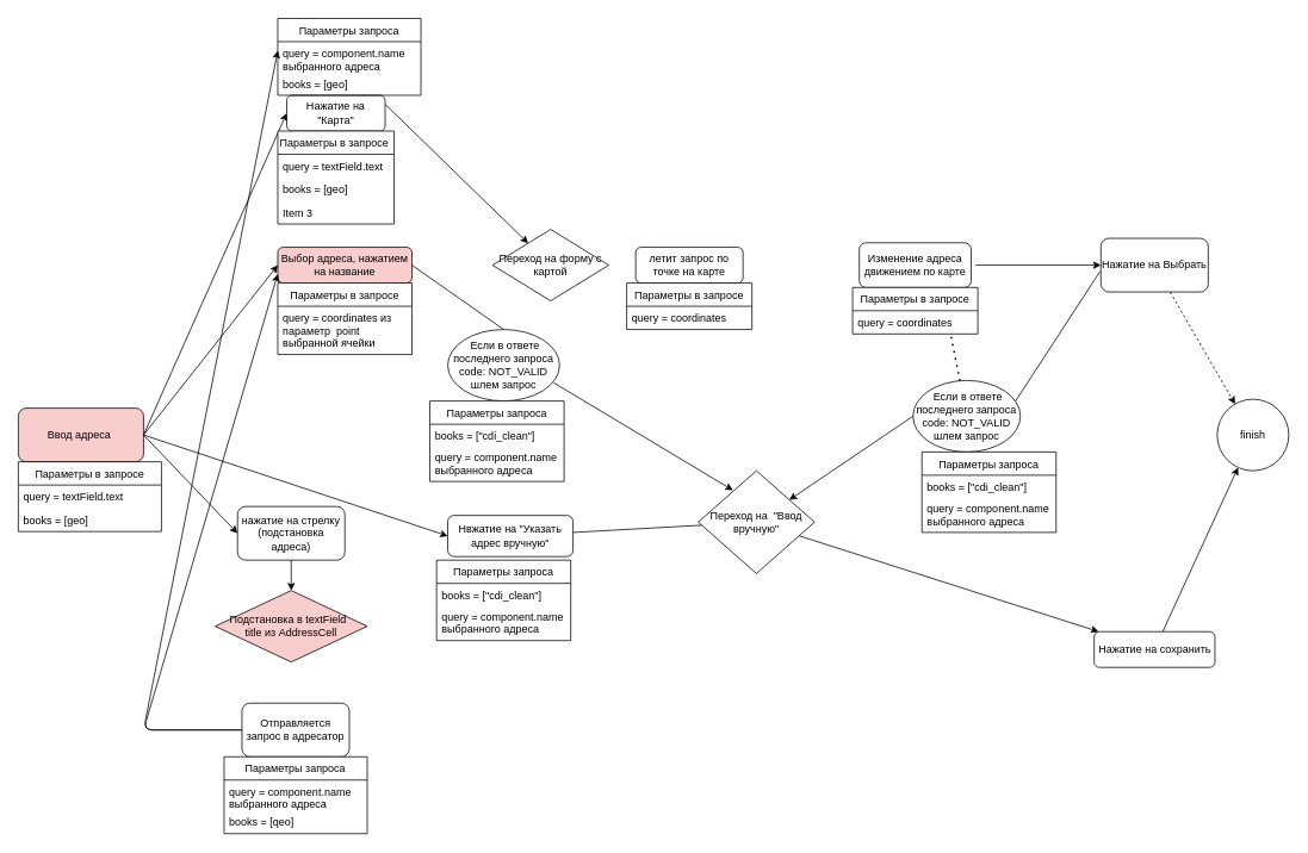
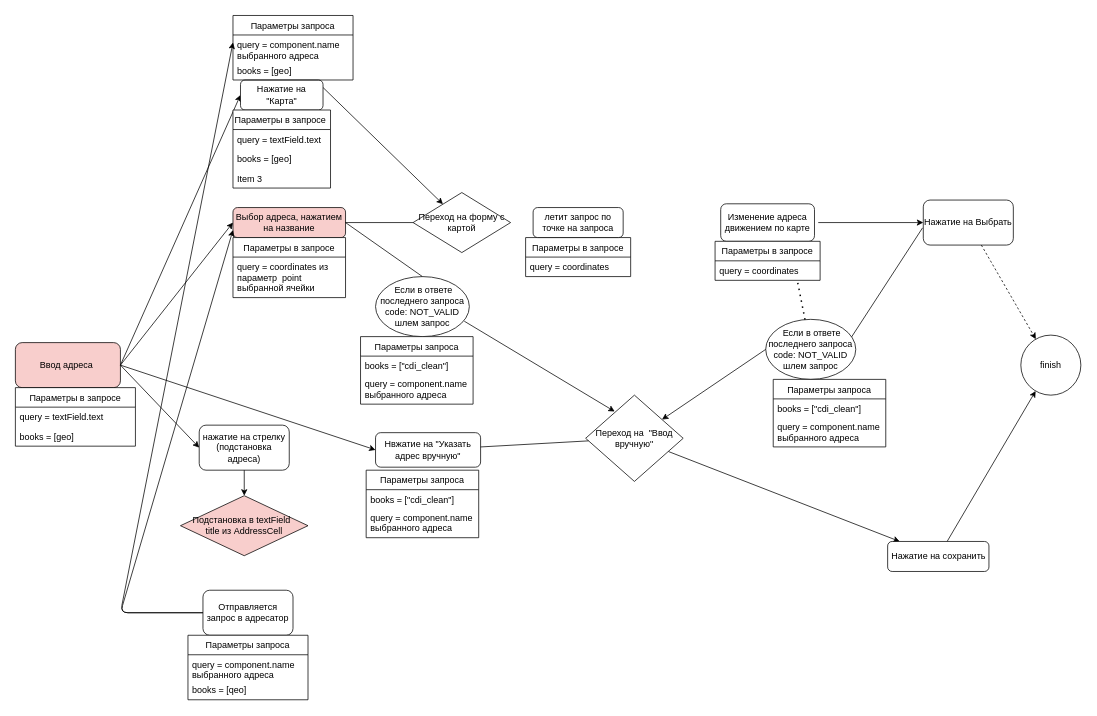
+ <mxCell id="41" value="" style="endArrow=none;html=1;exitX=1;exitY=0.5;exitDx=0;exitDy=0;" edge="1" parent="1" source="12" target="40"><mxGeometry width="50" height="50" relative="1" as="geometry"><mxPoint x="460" y="296" as="sourcePoint" /><mxPoint x="690" y="296" as="targetPoint" /></mxGeometry></mxCell>
- <mxCell id="53" value="летит запрос по точке на карте" style="rounded=1;whiteSpace=wrap;html=1;" vertex="1" parent="1"><mxGeometry x="710" y="276" width="120" height="40" as="geometry" /></mxCell>
+ <mxCell id="53" value="летит запрос по точке на запроса" style="rounded=1;whiteSpace=wrap;html=1;" vertex="1" parent="1"><mxGeometry x="710" y="276" width="120" height="40" as="geometry" /></mxCell>
- <mxCell id="25" value="Нажатие на сохранить" style="rounded=1;whiteSpace=wrap;html=1;" vertex="1" parent="1"><mxGeometry x="1222.5" y="706" width="135" height="40" as="geometry" /></mxCell>
+ <mxCell id="25" value="Нажатие на сохранить" style="rounded=1;whiteSpace=wrap;html=1;" vertex="1" parent="1"><mxGeometry x="1182.5" y="721" width="135" height="40" as="geometry" /></mxCell>
